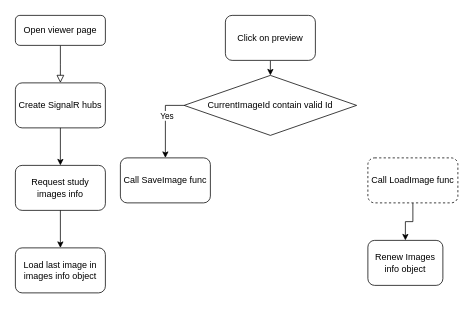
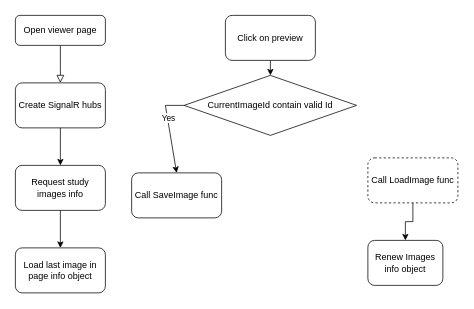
- <mxCell id="12" value="Call SaveImage func" style="rounded=1;whiteSpace=wrap;html=1;" vertex="1" parent="1"><mxGeometry x="160" y="210" width="120" height="60" as="geometry" /></mxCell>
+ <mxCell id="12" value="Call SaveImage func" style="rounded=1;whiteSpace=wrap;html=1;" vertex="1" parent="1"><mxGeometry x="175" y="230" width="120" height="60" as="geometry" /></mxCell>
- <mxCell id="7" value="Load last image in images info object" style="rounded=1;whiteSpace=wrap;html=1;" vertex="1" parent="1"><mxGeometry x="20" y="330" width="120" height="60" as="geometry" /></mxCell>
+ <mxCell id="7" value="Load last image in page info object" style="rounded=1;whiteSpace=wrap;html=1;" vertex="1" parent="1"><mxGeometry x="20" y="330" width="120" height="60" as="geometry" /></mxCell>
